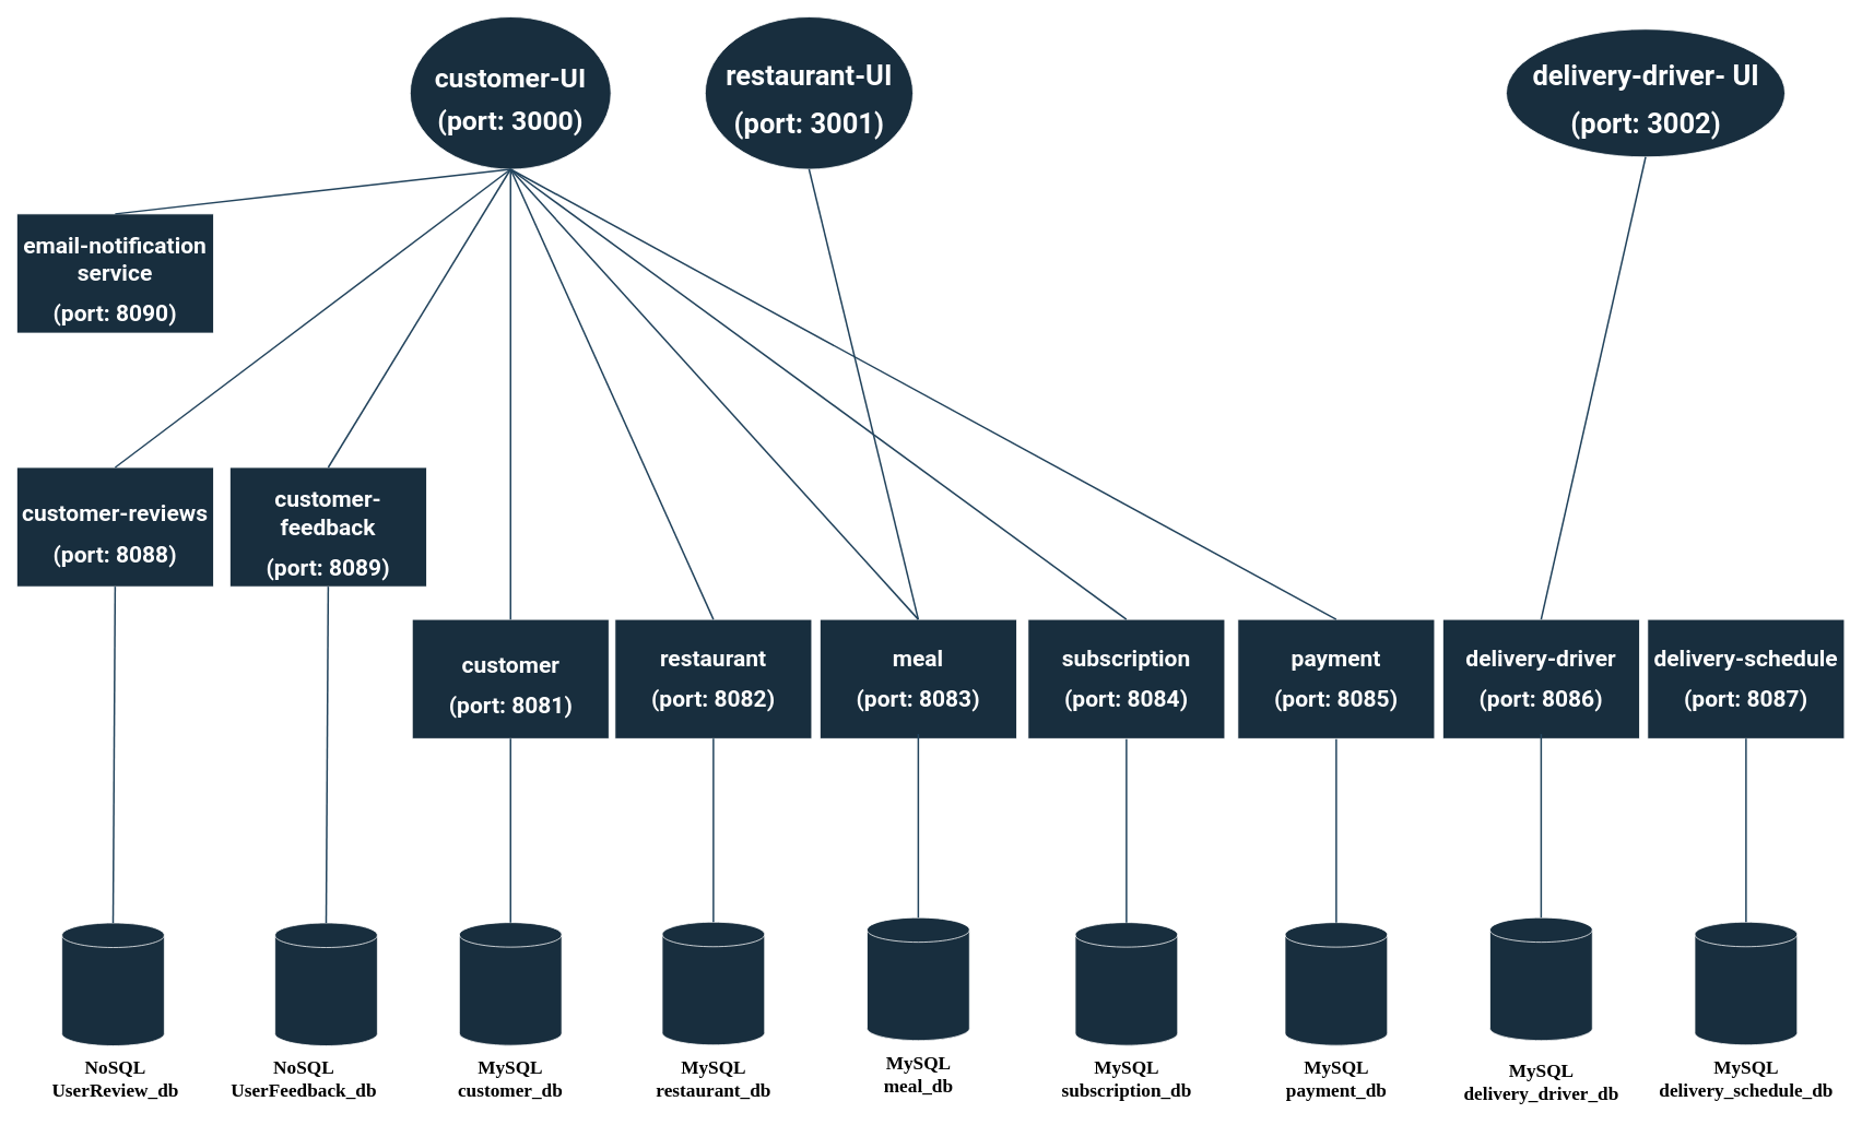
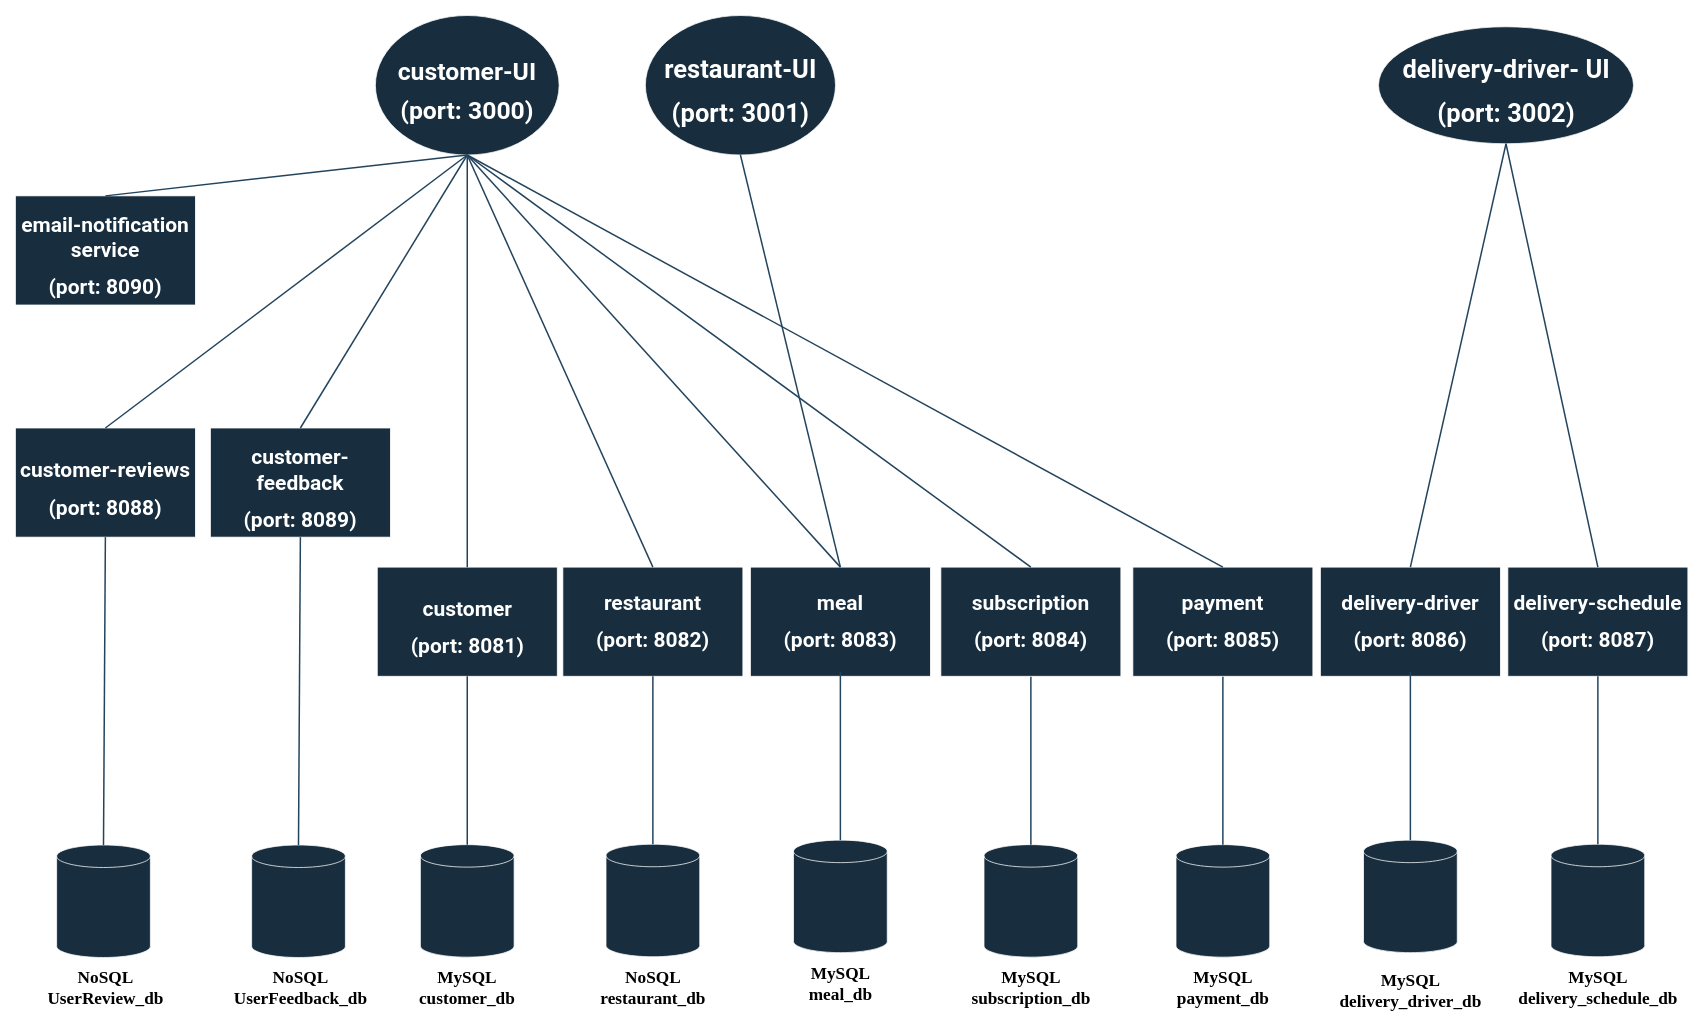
+ <mxCell id="31" style="rounded=0;orthogonalLoop=1;jettySize=auto;html=1;entryX=0.5;entryY=0;entryDx=0;entryDy=0;strokeColor=#23445D;endArrow=none;startFill=0;strokeWidth=2;fontStyle=1;exitX=0.5;exitY=1;exitDx=0;exitDy=0;" edge="1" parent="1" source="11" target="22"><mxGeometry relative="1" as="geometry"><mxPoint x="2090" y="176" as="sourcePoint" /><mxPoint x="2030" y="756" as="targetPoint" /></mxGeometry></mxCell>
- <mxCell id="36" value="&lt;font color=&quot;#000000&quot;&gt;&lt;span style=&quot;font-size: 23px;&quot;&gt;MySQL&lt;/span&gt;&lt;/font&gt;&lt;br&gt;&lt;div&gt;&lt;font style=&quot;font-size: 23px; color: rgb(0, 0, 0);&quot;&gt;restaurant_db&lt;/font&gt;&lt;/div&gt;" style="text;html=1;align=center;verticalAlign=middle;whiteSpace=wrap;rounded=0;fontColor=#FFFFFF;fontFamily=san serif;fontStyle=1" vertex="1" parent="1"><mxGeometry x="767.5" y="1286" width="205" height="60" as="geometry" /></mxCell>
+ <mxCell id="36" value="&lt;font color=&quot;#000000&quot;&gt;&lt;span style=&quot;font-size: 23px;&quot;&gt;NoSQL&lt;/span&gt;&lt;/font&gt;&lt;br&gt;&lt;div&gt;&lt;font style=&quot;font-size: 23px; color: rgb(0, 0, 0);&quot;&gt;restaurant_db&lt;/font&gt;&lt;/div&gt;" style="text;html=1;align=center;verticalAlign=middle;whiteSpace=wrap;rounded=0;fontColor=#FFFFFF;fontFamily=san serif;fontStyle=1" vertex="1" parent="1"><mxGeometry x="767.5" y="1286" width="205" height="60" as="geometry" /></mxCell>
- <mxCell id="7" value="&lt;font color=&quot;#000000&quot;&gt;&lt;span style=&quot;font-size: 23px;&quot;&gt;NoSQL UserFeedback_db&lt;/span&gt;&lt;/font&gt;" style="text;html=1;align=center;verticalAlign=middle;whiteSpace=wrap;rounded=0;fontColor=#FFFFFF;fontFamily=san serif;fontStyle=1" parent="1" vertex="1"><mxGeometry x="267.5" y="1287" width="205" height="60" as="geometry" /></mxCell>
+ <mxCell id="7" value="&lt;font color=&quot;#000000&quot;&gt;&lt;span style=&quot;font-size: 23px;&quot;&gt;NoSQL UserFeedback_db&lt;/span&gt;&lt;/font&gt;" style="text;html=1;align=center;verticalAlign=middle;whiteSpace=wrap;rounded=0;fontColor=#FFFFFF;fontFamily=san serif;fontStyle=1" parent="1" vertex="1"><mxGeometry x="297.5" y="1287" width="205" height="60" as="geometry" /></mxCell>
